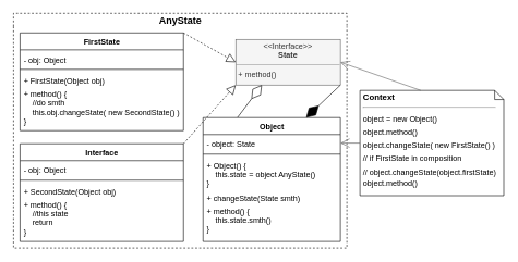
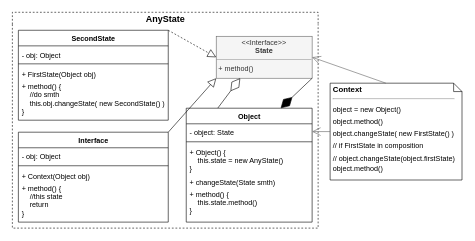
- <mxCell id="3" value="FirstState" style="swimlane;fontStyle=1;align=center;verticalAlign=top;childLayout=stackLayout;horizontal=1;startSize=26;horizontalStack=0;resizeParent=1;resizeParentMax=0;resizeLast=0;collapsible=0;marginBottom=0;rounded=0;shadow=0;glass=0;comic=0;strokeWidth=1;fontSize=12;labelBackgroundColor=none;fillColor=#ffffff;html=1;" vertex="1" parent="2"><mxGeometry x="10" y="30" width="250" height="150" as="geometry" /></mxCell>
+ <mxCell id="3" value="SecondState" style="swimlane;fontStyle=1;align=center;verticalAlign=top;childLayout=stackLayout;horizontal=1;startSize=26;horizontalStack=0;resizeParent=1;resizeParentMax=0;resizeLast=0;collapsible=0;marginBottom=0;rounded=0;shadow=0;glass=0;comic=0;strokeWidth=1;fontSize=12;labelBackgroundColor=none;fillColor=#ffffff;html=1;" vertex="1" parent="2"><mxGeometry x="10" y="30" width="250" height="150" as="geometry" /></mxCell>
- <mxCell id="21" value="" style="endArrow=block;dashed=1;endFill=0;endSize=12;html=1;exitX=1;exitY=0;exitDx=0;exitDy=0;entryX=0;entryY=1;entryDx=0;entryDy=0;" edge="1" parent="2" source="16" target="8"><mxGeometry width="160" relative="1" as="geometry"><mxPoint x="40" y="230" as="sourcePoint" /><mxPoint x="200" y="230" as="targetPoint" /></mxGeometry></mxCell>
+ <mxCell id="21" value="" style="endArrow=block;dashed=0;endFill=0;endSize=12;html=1;exitX=1;exitY=0;exitDx=0;exitDy=0;entryX=0;entryY=1;entryDx=0;entryDy=0;" edge="1" parent="2" source="16" target="8"><mxGeometry width="160" relative="1" as="geometry"><mxPoint x="40" y="230" as="sourcePoint" /><mxPoint x="200" y="230" as="targetPoint" /></mxGeometry></mxCell>
- <mxCell id="13" value="+ Object() {&#10;    this.state = object AnyState()&#10;}" style="text;strokeColor=none;fillColor=none;align=left;verticalAlign=top;spacingLeft=4;spacingRight=4;overflow=hidden;rotatable=0;points=[[0,0.5],[1,0.5]];portConstraint=eastwest;" vertex="1" parent="10"><mxGeometry y="60" width="210" height="50" as="geometry" /></mxCell>
+ <mxCell id="13" value="+ Object() {&#10;    this.state = new AnyState()&#10;}" style="text;strokeColor=none;fillColor=none;align=left;verticalAlign=top;spacingLeft=4;spacingRight=4;overflow=hidden;rotatable=0;points=[[0,0.5],[1,0.5]];portConstraint=eastwest;" vertex="1" parent="10"><mxGeometry y="60" width="210" height="50" as="geometry" /></mxCell>
- <mxCell id="19" value="+ SecondState(Object obj)" style="text;strokeColor=none;fillColor=none;align=left;verticalAlign=top;spacingLeft=4;spacingRight=4;overflow=hidden;rotatable=0;points=[[0,0.5],[1,0.5]];portConstraint=eastwest;" vertex="1" parent="16"><mxGeometry y="60" width="250" height="20" as="geometry" /></mxCell>
+ <mxCell id="19" value="+ Context(Object obj)" style="text;strokeColor=none;fillColor=none;align=left;verticalAlign=top;spacingLeft=4;spacingRight=4;overflow=hidden;rotatable=0;points=[[0,0.5],[1,0.5]];portConstraint=eastwest;" vertex="1" parent="16"><mxGeometry y="60" width="250" height="20" as="geometry" /></mxCell>
- <mxCell id="15" value="+ method() {&#10;    this.state.smth()&#10;}" style="text;strokeColor=none;fillColor=none;align=left;verticalAlign=top;spacingLeft=4;spacingRight=4;overflow=hidden;rotatable=0;points=[[0,0.5],[1,0.5]];portConstraint=eastwest;" vertex="1" parent="10"><mxGeometry y="130" width="210" height="60" as="geometry" /></mxCell>
+ <mxCell id="15" value="+ method() {&#10;    this.state.method()&#10;}" style="text;strokeColor=none;fillColor=none;align=left;verticalAlign=top;spacingLeft=4;spacingRight=4;overflow=hidden;rotatable=0;points=[[0,0.5],[1,0.5]];portConstraint=eastwest;" vertex="1" parent="10"><mxGeometry y="130" width="210" height="60" as="geometry" /></mxCell>
